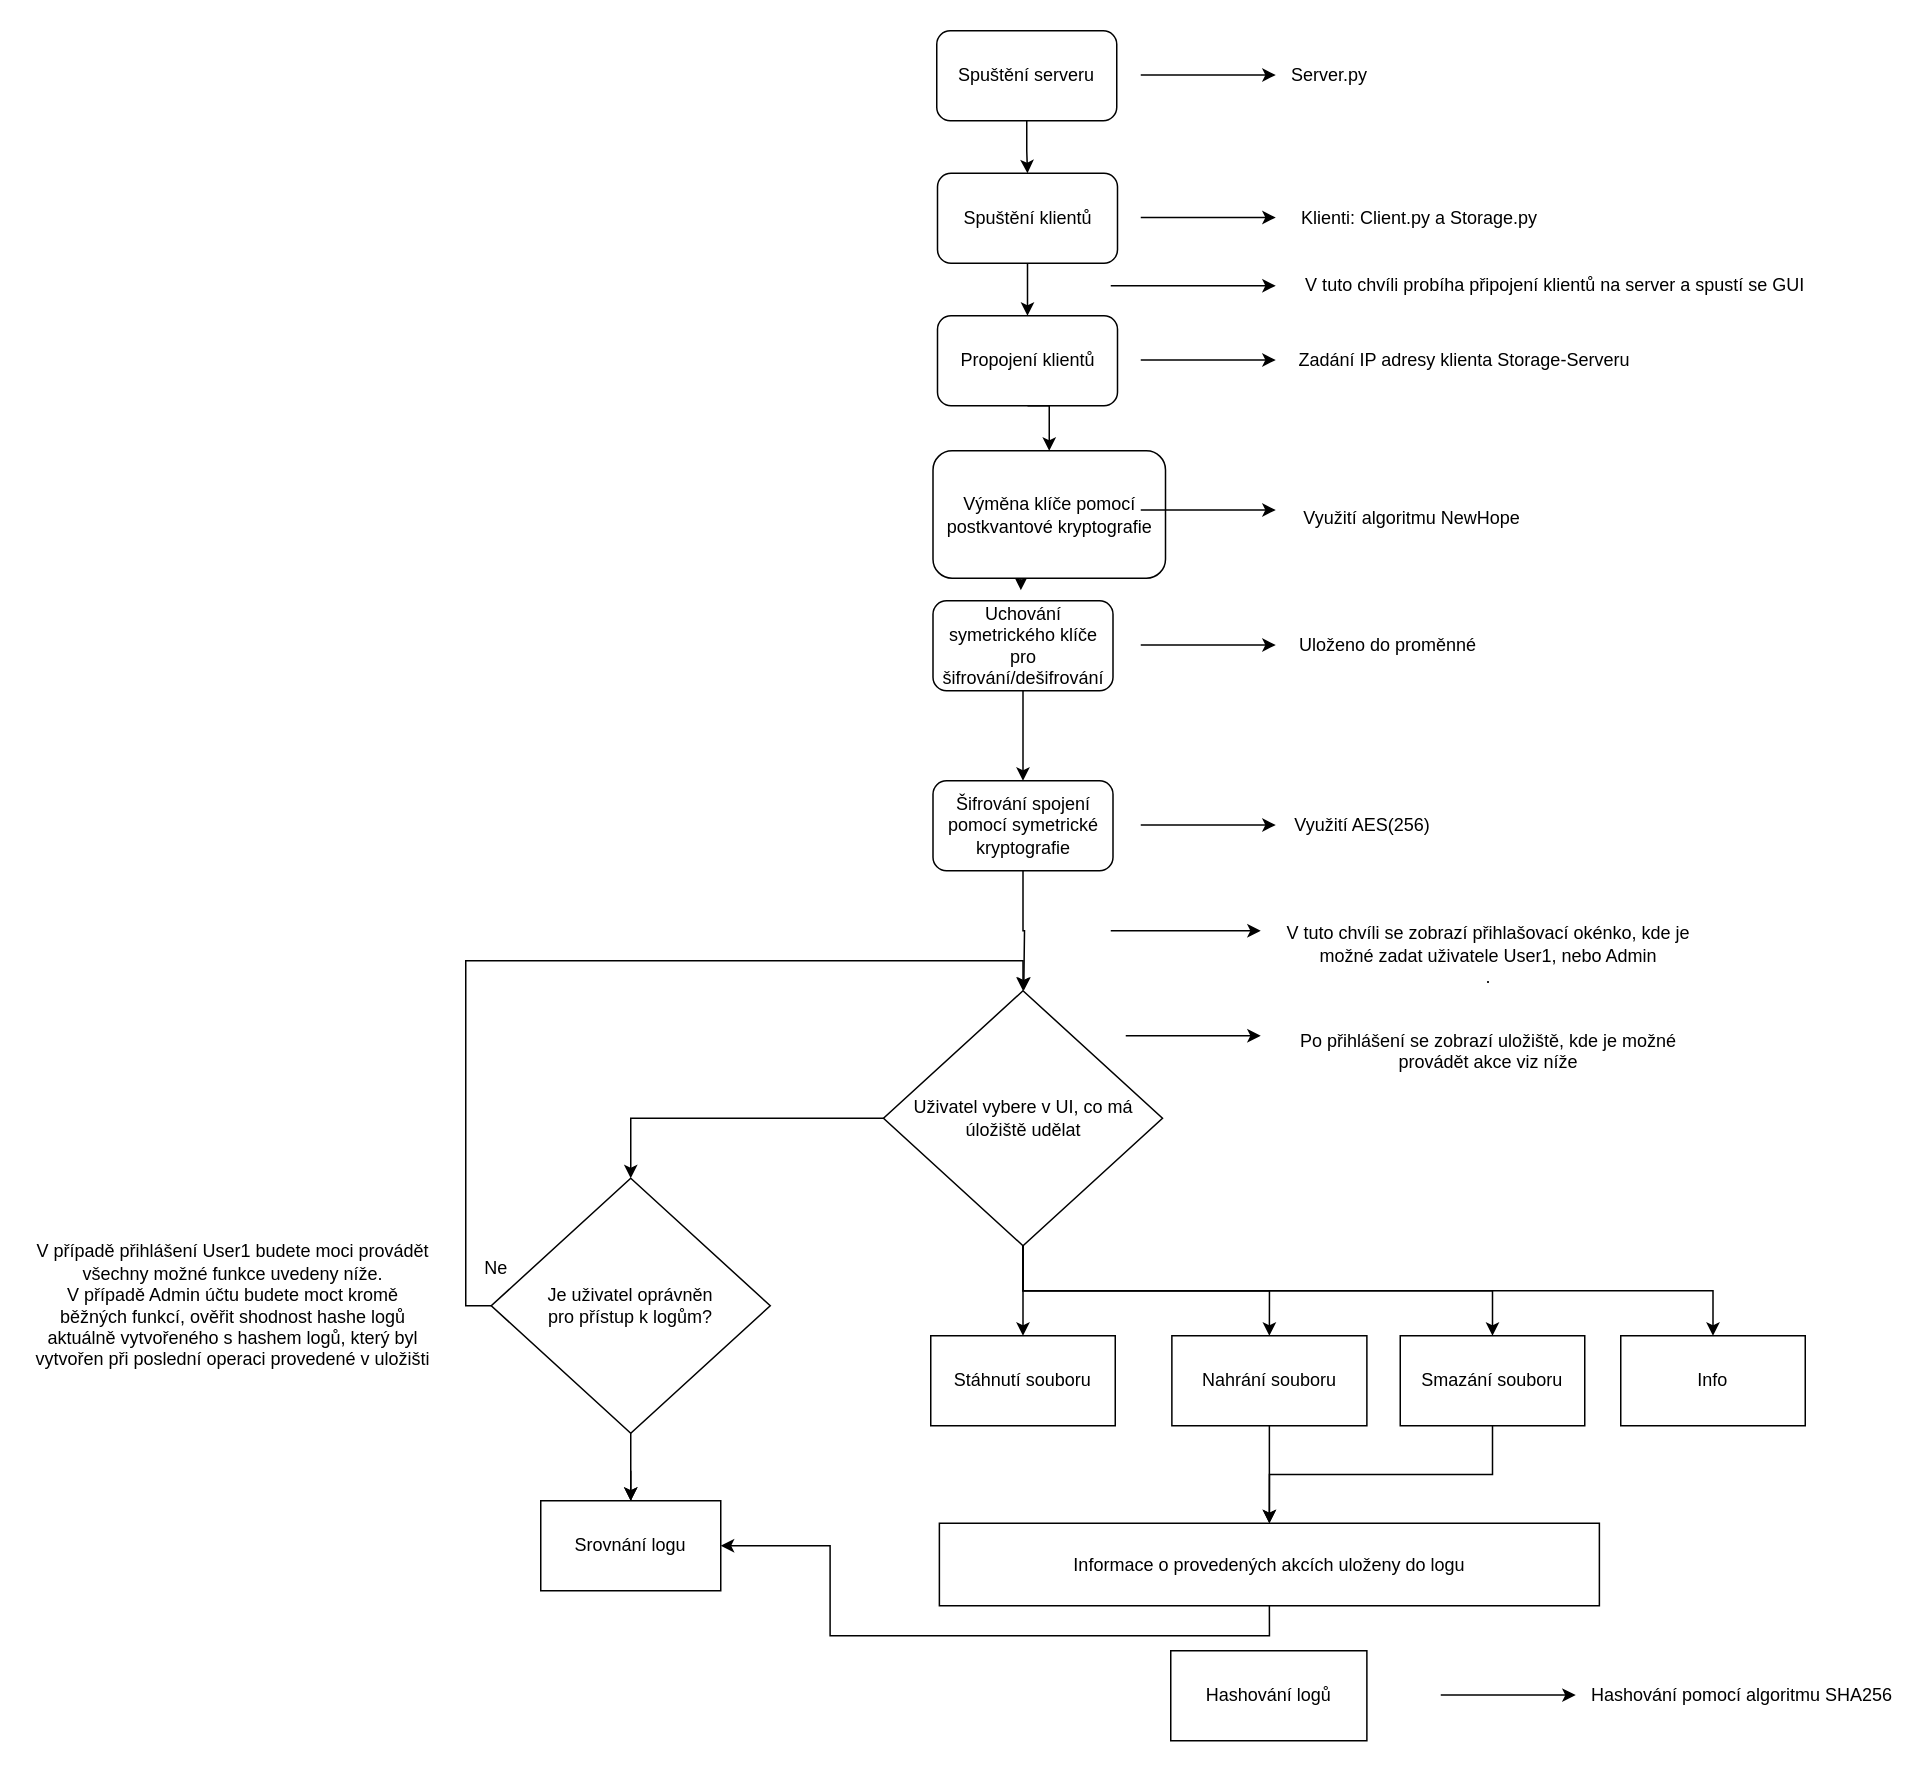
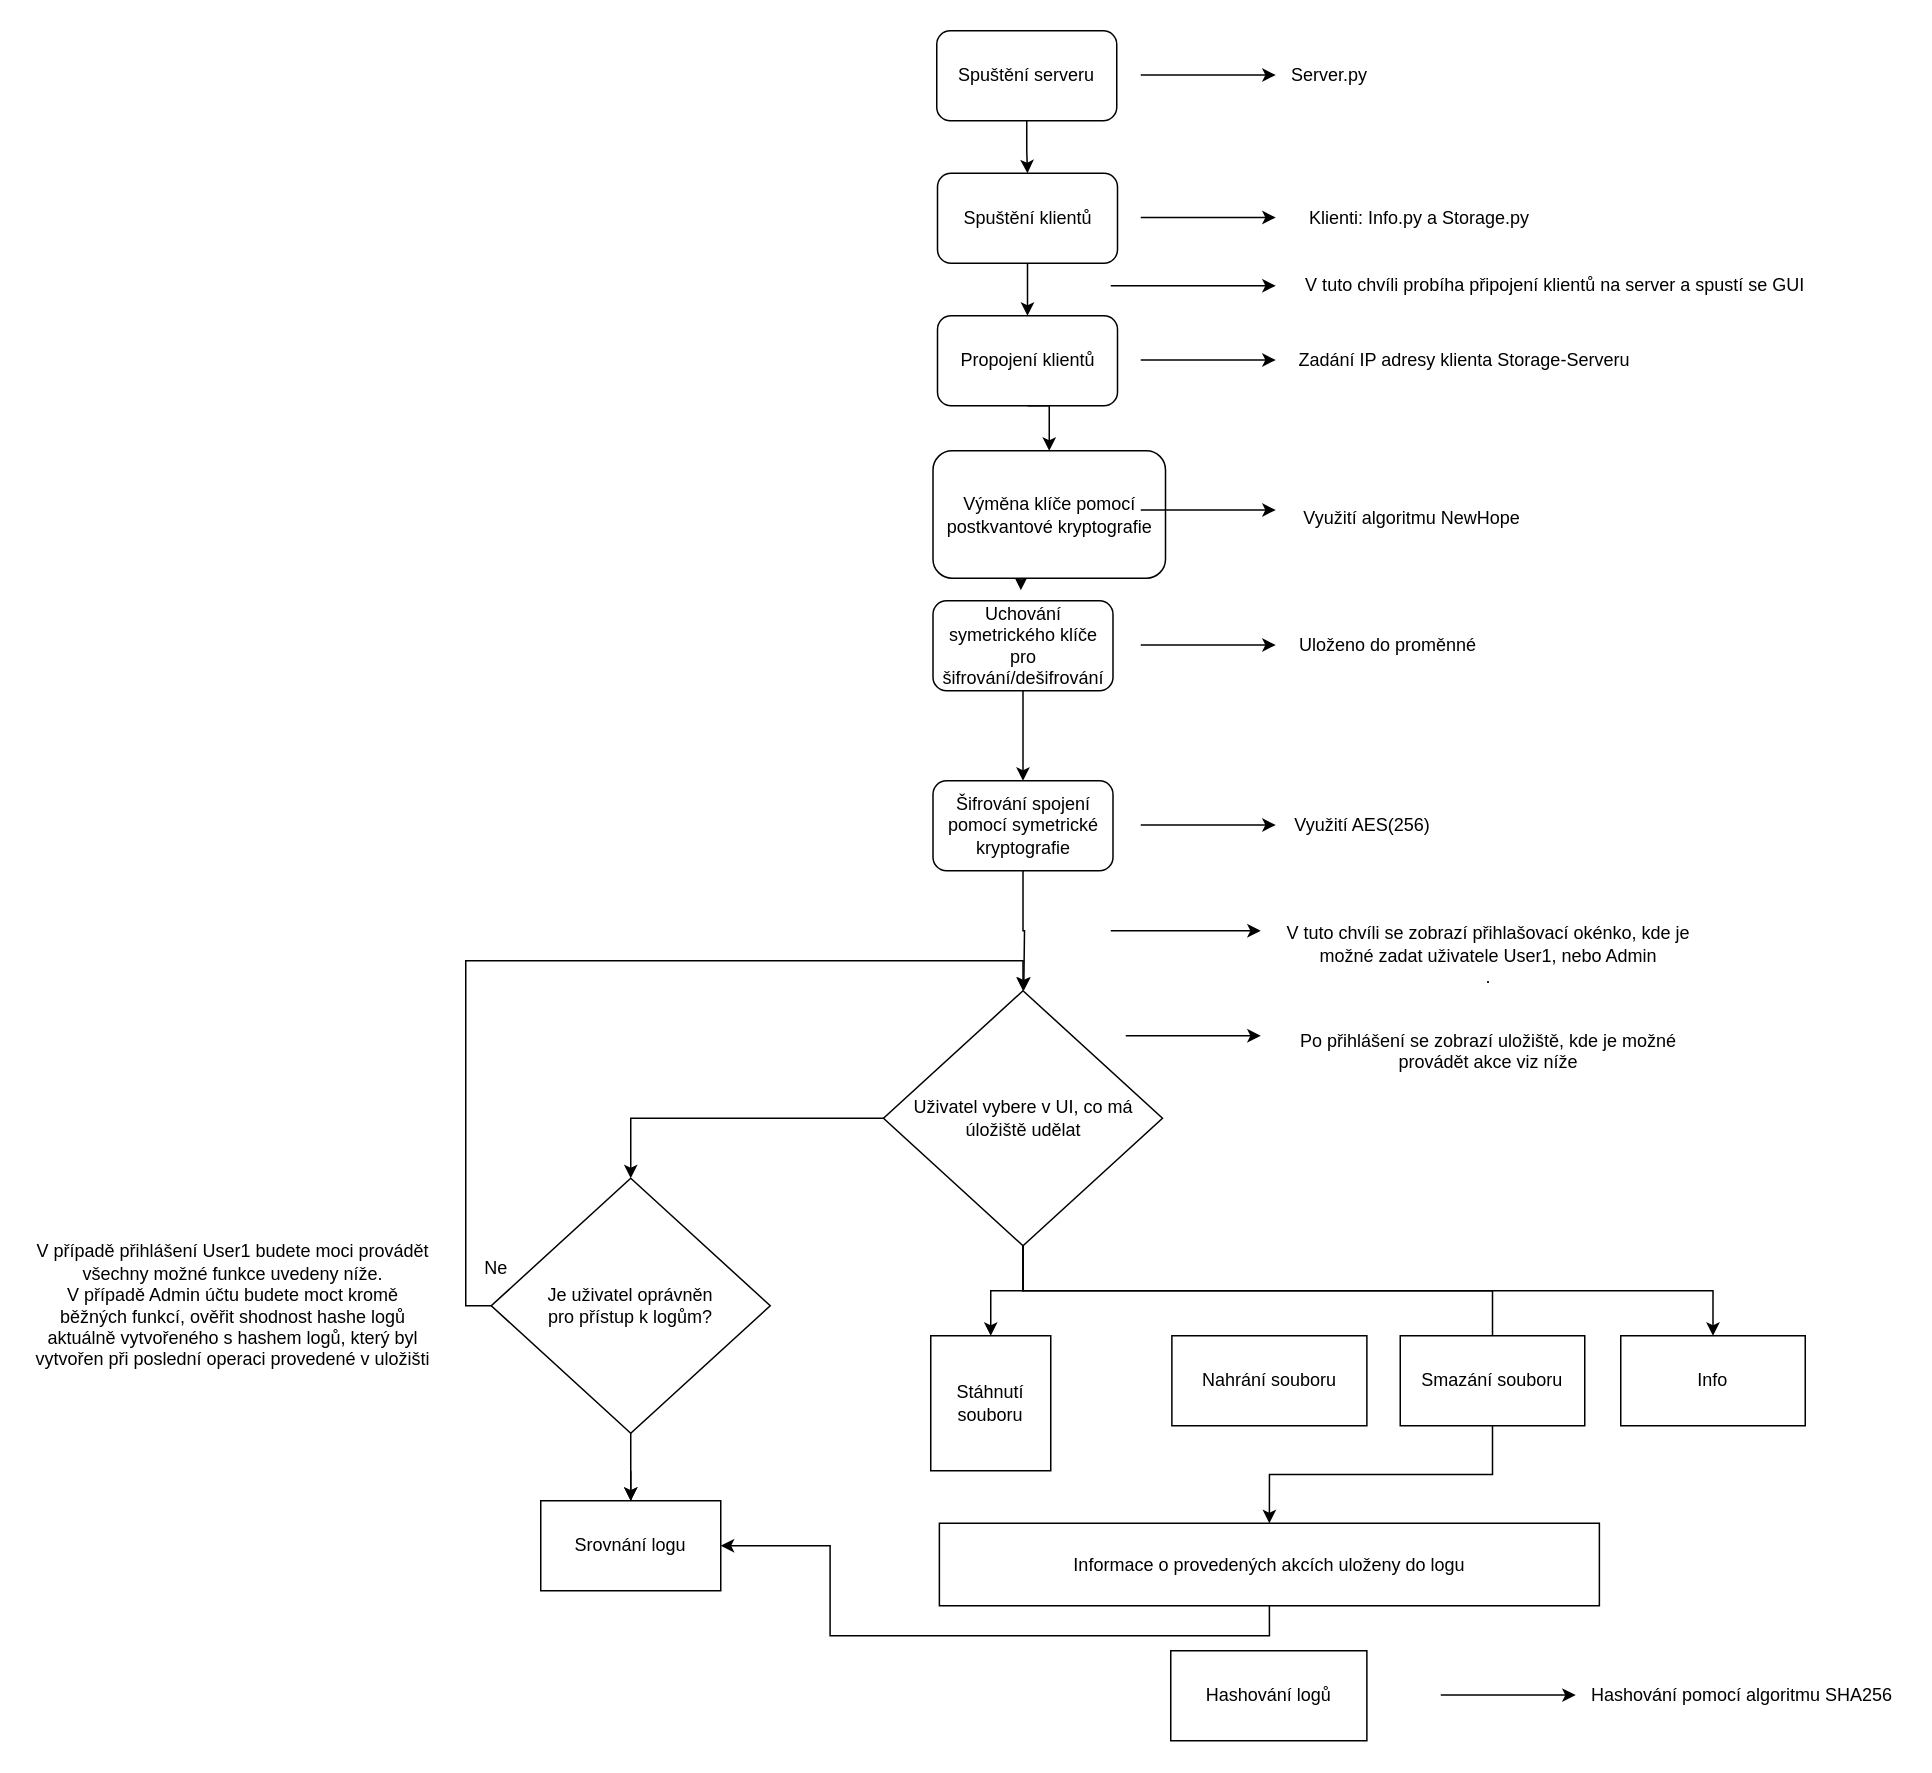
- <mxCell id="31" value="Klienti: Client.py a Storage.py" style="text;html=1;strokeColor=none;fillColor=none;align=center;verticalAlign=middle;whiteSpace=wrap;rounded=0;" vertex="1" parent="1"><mxGeometry x="836" y="130" width="220" height="30" as="geometry" /></mxCell>
+ <mxCell id="31" value="Klienti: Info.py a Storage.py" style="text;html=1;strokeColor=none;fillColor=none;align=center;verticalAlign=middle;whiteSpace=wrap;rounded=0;" vertex="1" parent="1"><mxGeometry x="836" y="130" width="220" height="30" as="geometry" /></mxCell>
- <mxCell id="6" style="edgeStyle=orthogonalEdgeStyle;rounded=0;orthogonalLoop=1;jettySize=auto;html=1;exitX=0.5;exitY=1;exitDx=0;exitDy=0;exitPerimeter=0;entryX=0.5;entryY=0;entryDx=0;entryDy=0;" edge="1" parent="1" source="9" target="21"><mxGeometry relative="1" as="geometry"><Array as="points"><mxPoint x="682" y="860" /><mxPoint x="846" y="860" /></Array></mxGeometry></mxCell>
- <mxCell id="8" style="edgeStyle=orthogonalEdgeStyle;rounded=0;orthogonalLoop=1;jettySize=auto;html=1;exitX=0.5;exitY=1;exitDx=0;exitDy=0;exitPerimeter=0;entryX=0.5;entryY=0;entryDx=0;entryDy=0;" edge="1" parent="1" source="9" target="23"><mxGeometry relative="1" as="geometry" /></mxCell>
+ <mxCell id="8" style="edgeStyle=orthogonalEdgeStyle;rounded=0;orthogonalLoop=1;jettySize=auto;html=1;exitX=0.5;exitY=1;exitDx=0;exitDy=0;exitPerimeter=0;entryX=0.5;entryY=0;entryDx=0;entryDy=0;endArrow=none;" edge="1" parent="1" source="9" target="23"><mxGeometry relative="1" as="geometry" /></mxCell>
- <mxCell id="16" value="Stáhnutí souboru" style="whiteSpace=wrap;html=1;strokeWidth=1;" vertex="1" parent="1"><mxGeometry x="620" y="890" width="123" height="60" as="geometry" /></mxCell>
+ <mxCell id="16" value="Stáhnutí souboru" style="whiteSpace=wrap;html=1;strokeWidth=1;" vertex="1" parent="1"><mxGeometry x="620" y="890" width="80" height="90" as="geometry" /></mxCell>
- <mxCell id="20" style="edgeStyle=orthogonalEdgeStyle;rounded=0;orthogonalLoop=1;jettySize=auto;html=1;exitX=0.5;exitY=1;exitDx=0;exitDy=0;entryX=0.5;entryY=0;entryDx=0;entryDy=0;" edge="1" parent="1" source="21" target="48"><mxGeometry relative="1" as="geometry" /></mxCell>
